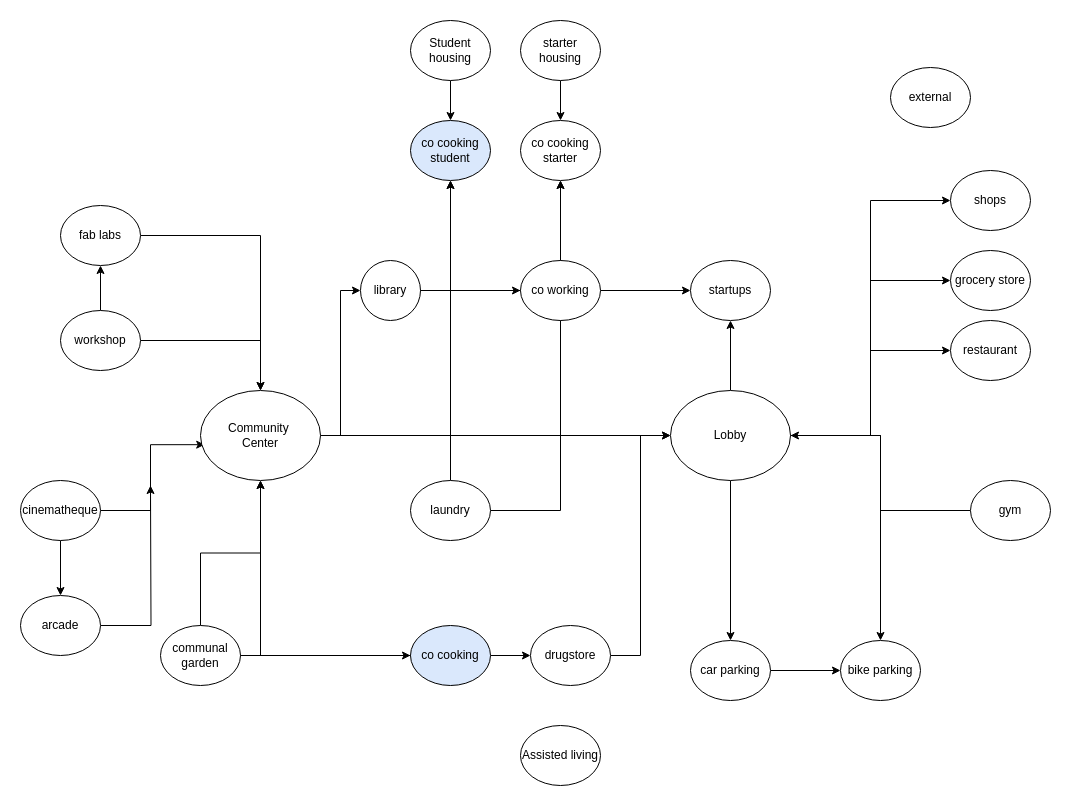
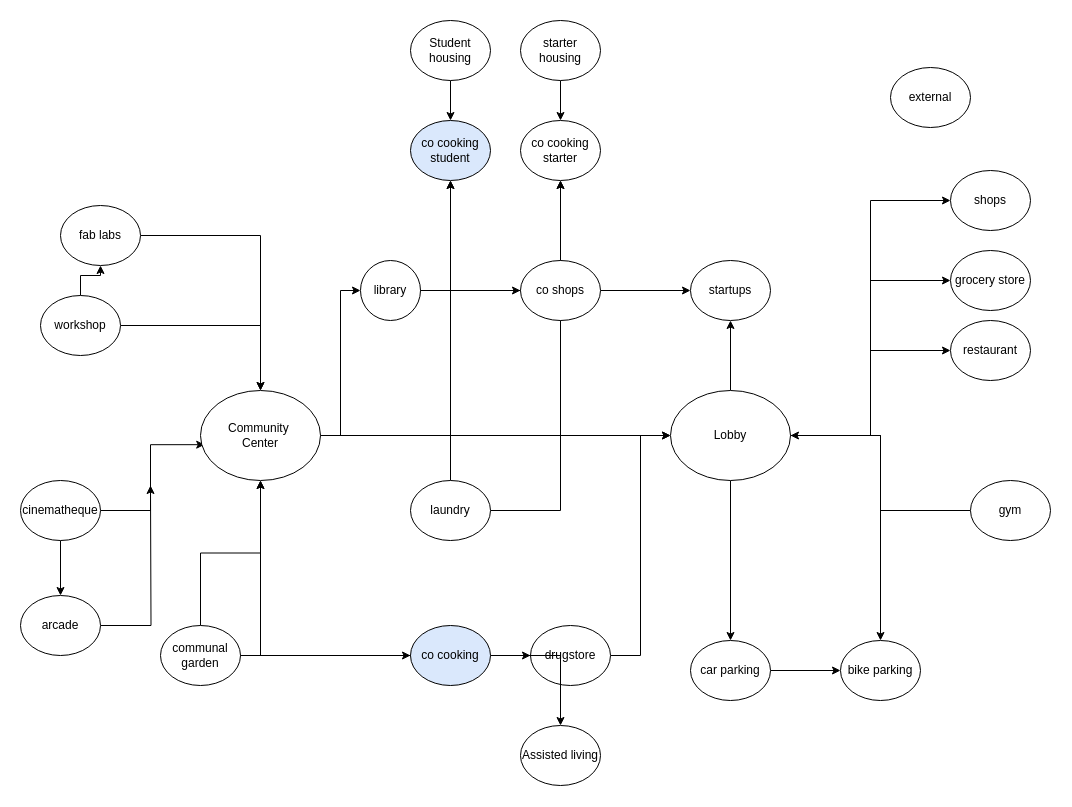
- <mxCell id="55" value="co working" style="ellipse;whiteSpace=wrap;html=1;" vertex="1" parent="1"><mxGeometry x="520" y="260" width="80" height="60" as="geometry" /></mxCell>
+ <mxCell id="55" value="co shops" style="ellipse;whiteSpace=wrap;html=1;" vertex="1" parent="1"><mxGeometry x="520" y="260" width="80" height="60" as="geometry" /></mxCell>
- <mxCell id="7" value="workshop" style="ellipse;whiteSpace=wrap;html=1;" vertex="1" parent="1"><mxGeometry x="60" y="310" width="80" height="60" as="geometry" /></mxCell>
+ <mxCell id="7" value="workshop" style="ellipse;whiteSpace=wrap;html=1;" vertex="1" parent="1"><mxGeometry x="40" y="295" width="80" height="60" as="geometry" /></mxCell>
+ <mxCell id="51" style="edgeStyle=orthogonalEdgeStyle;rounded=0;orthogonalLoop=1;jettySize=auto;html=1;" edge="1" parent="1" source="52" target="57"><mxGeometry relative="1" as="geometry" /></mxCell>
